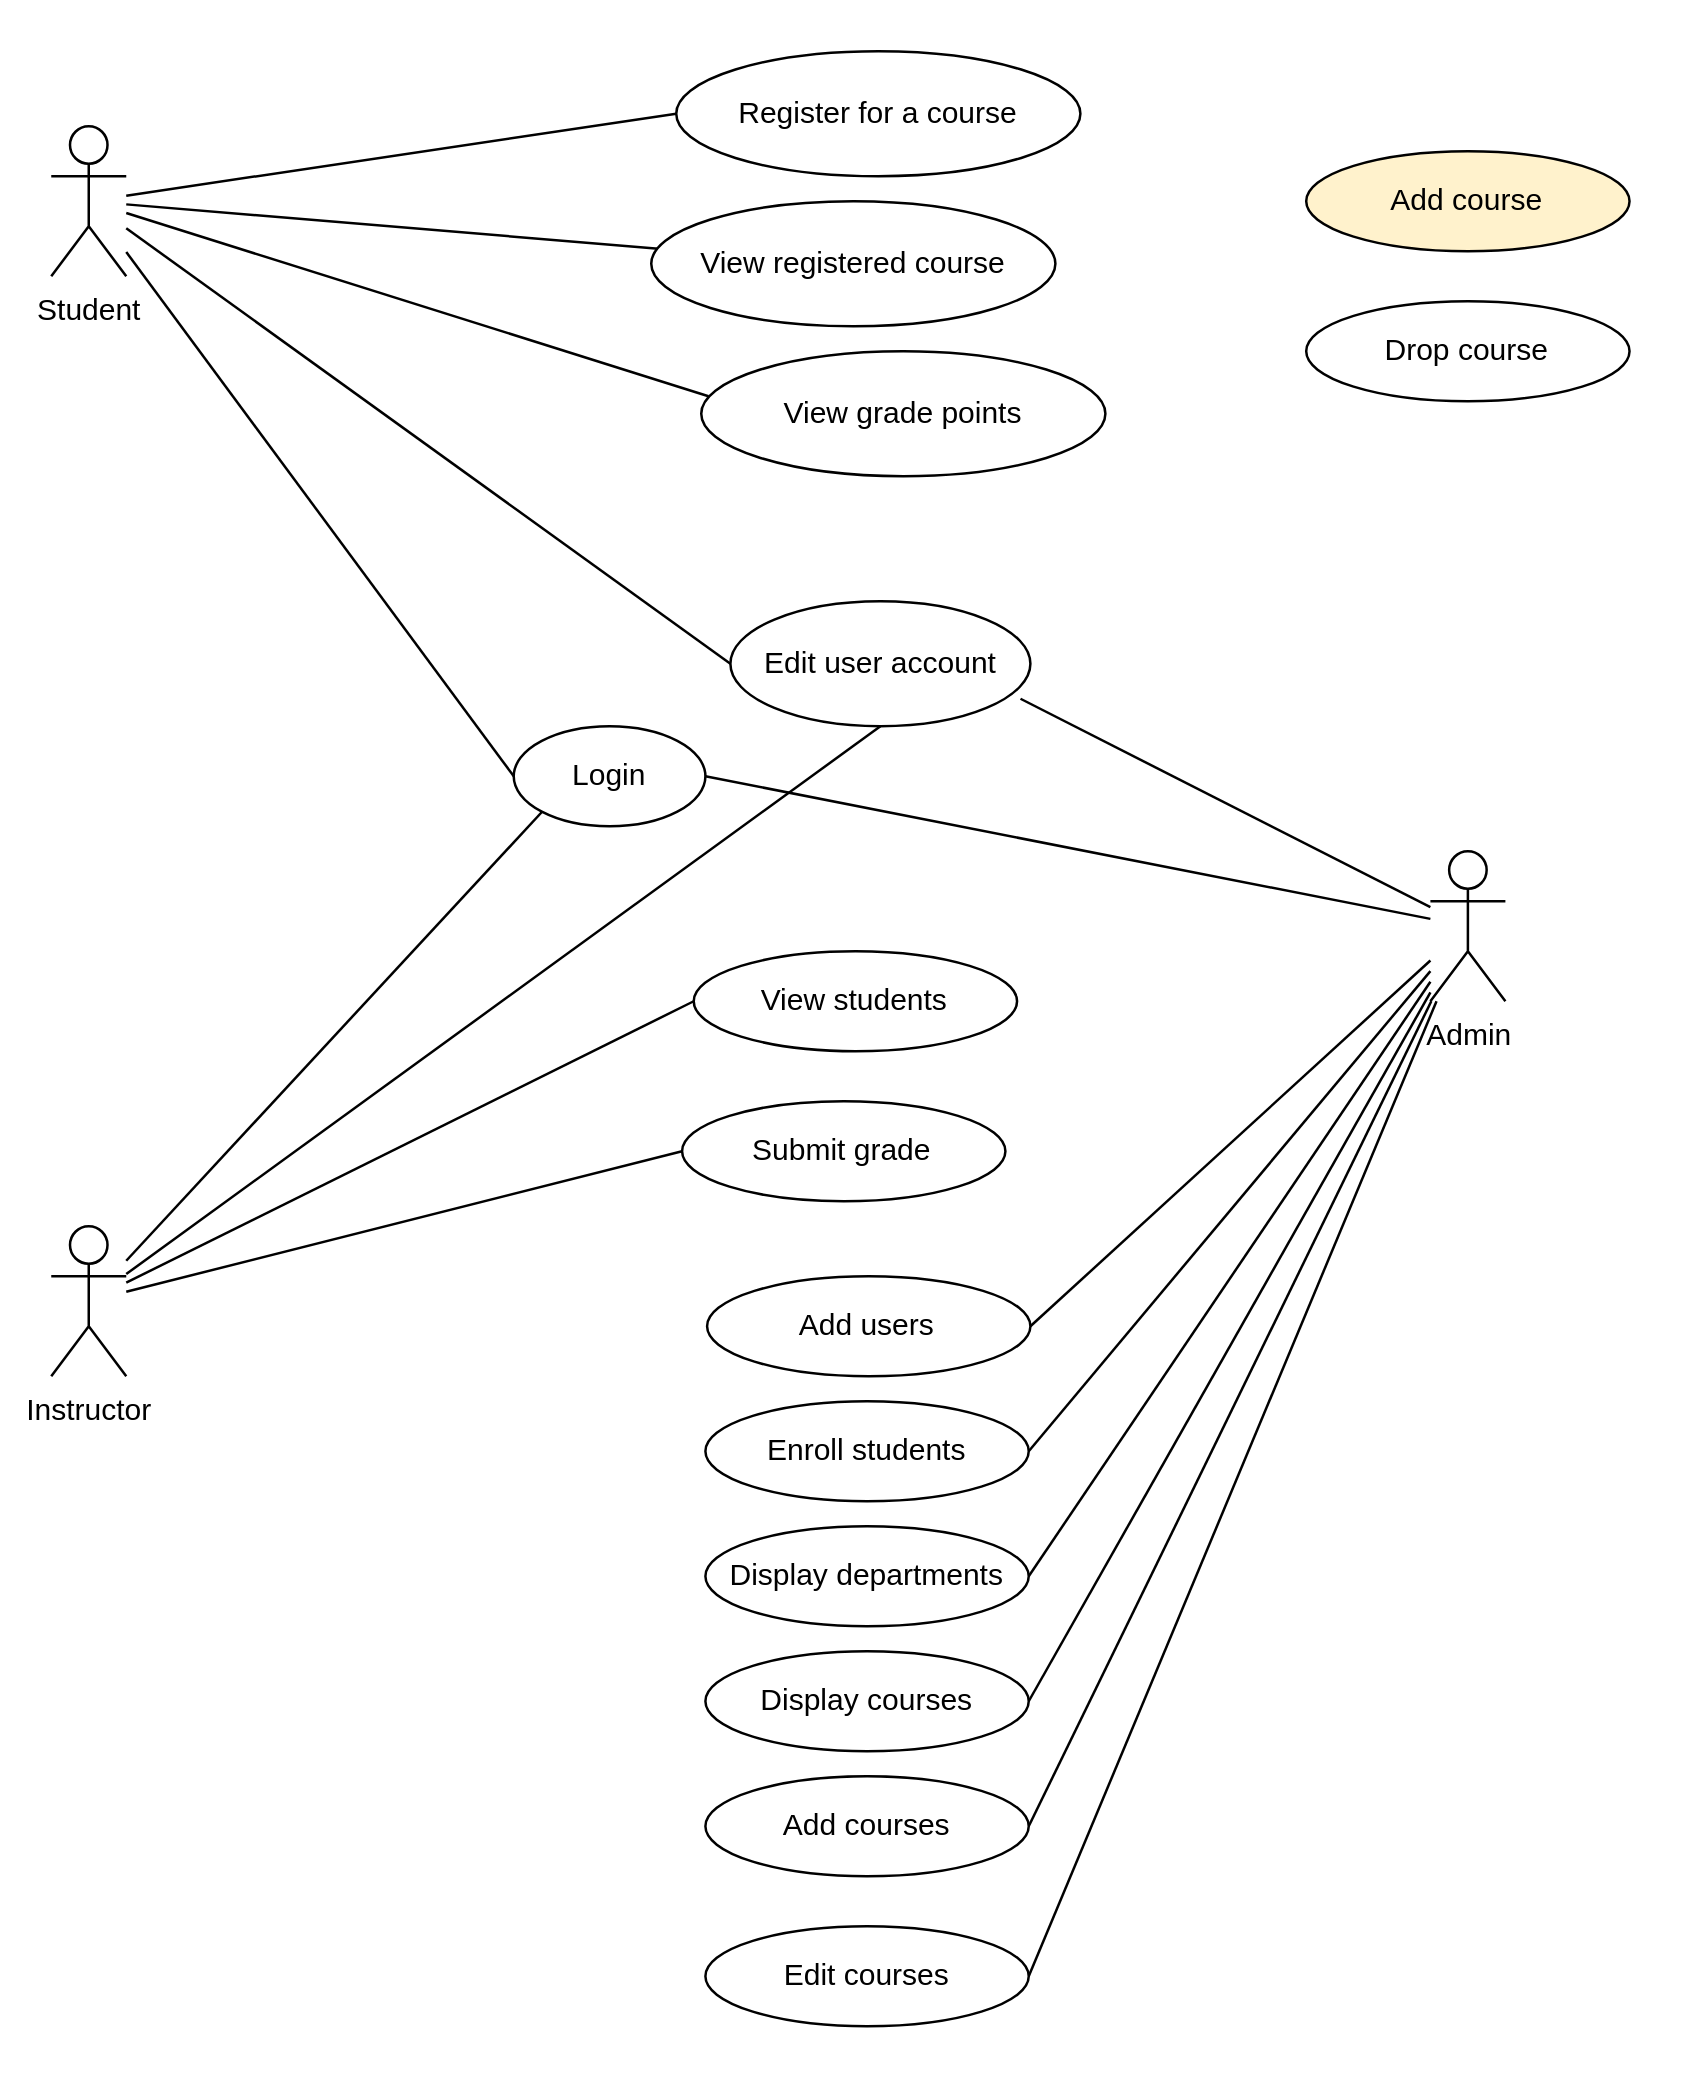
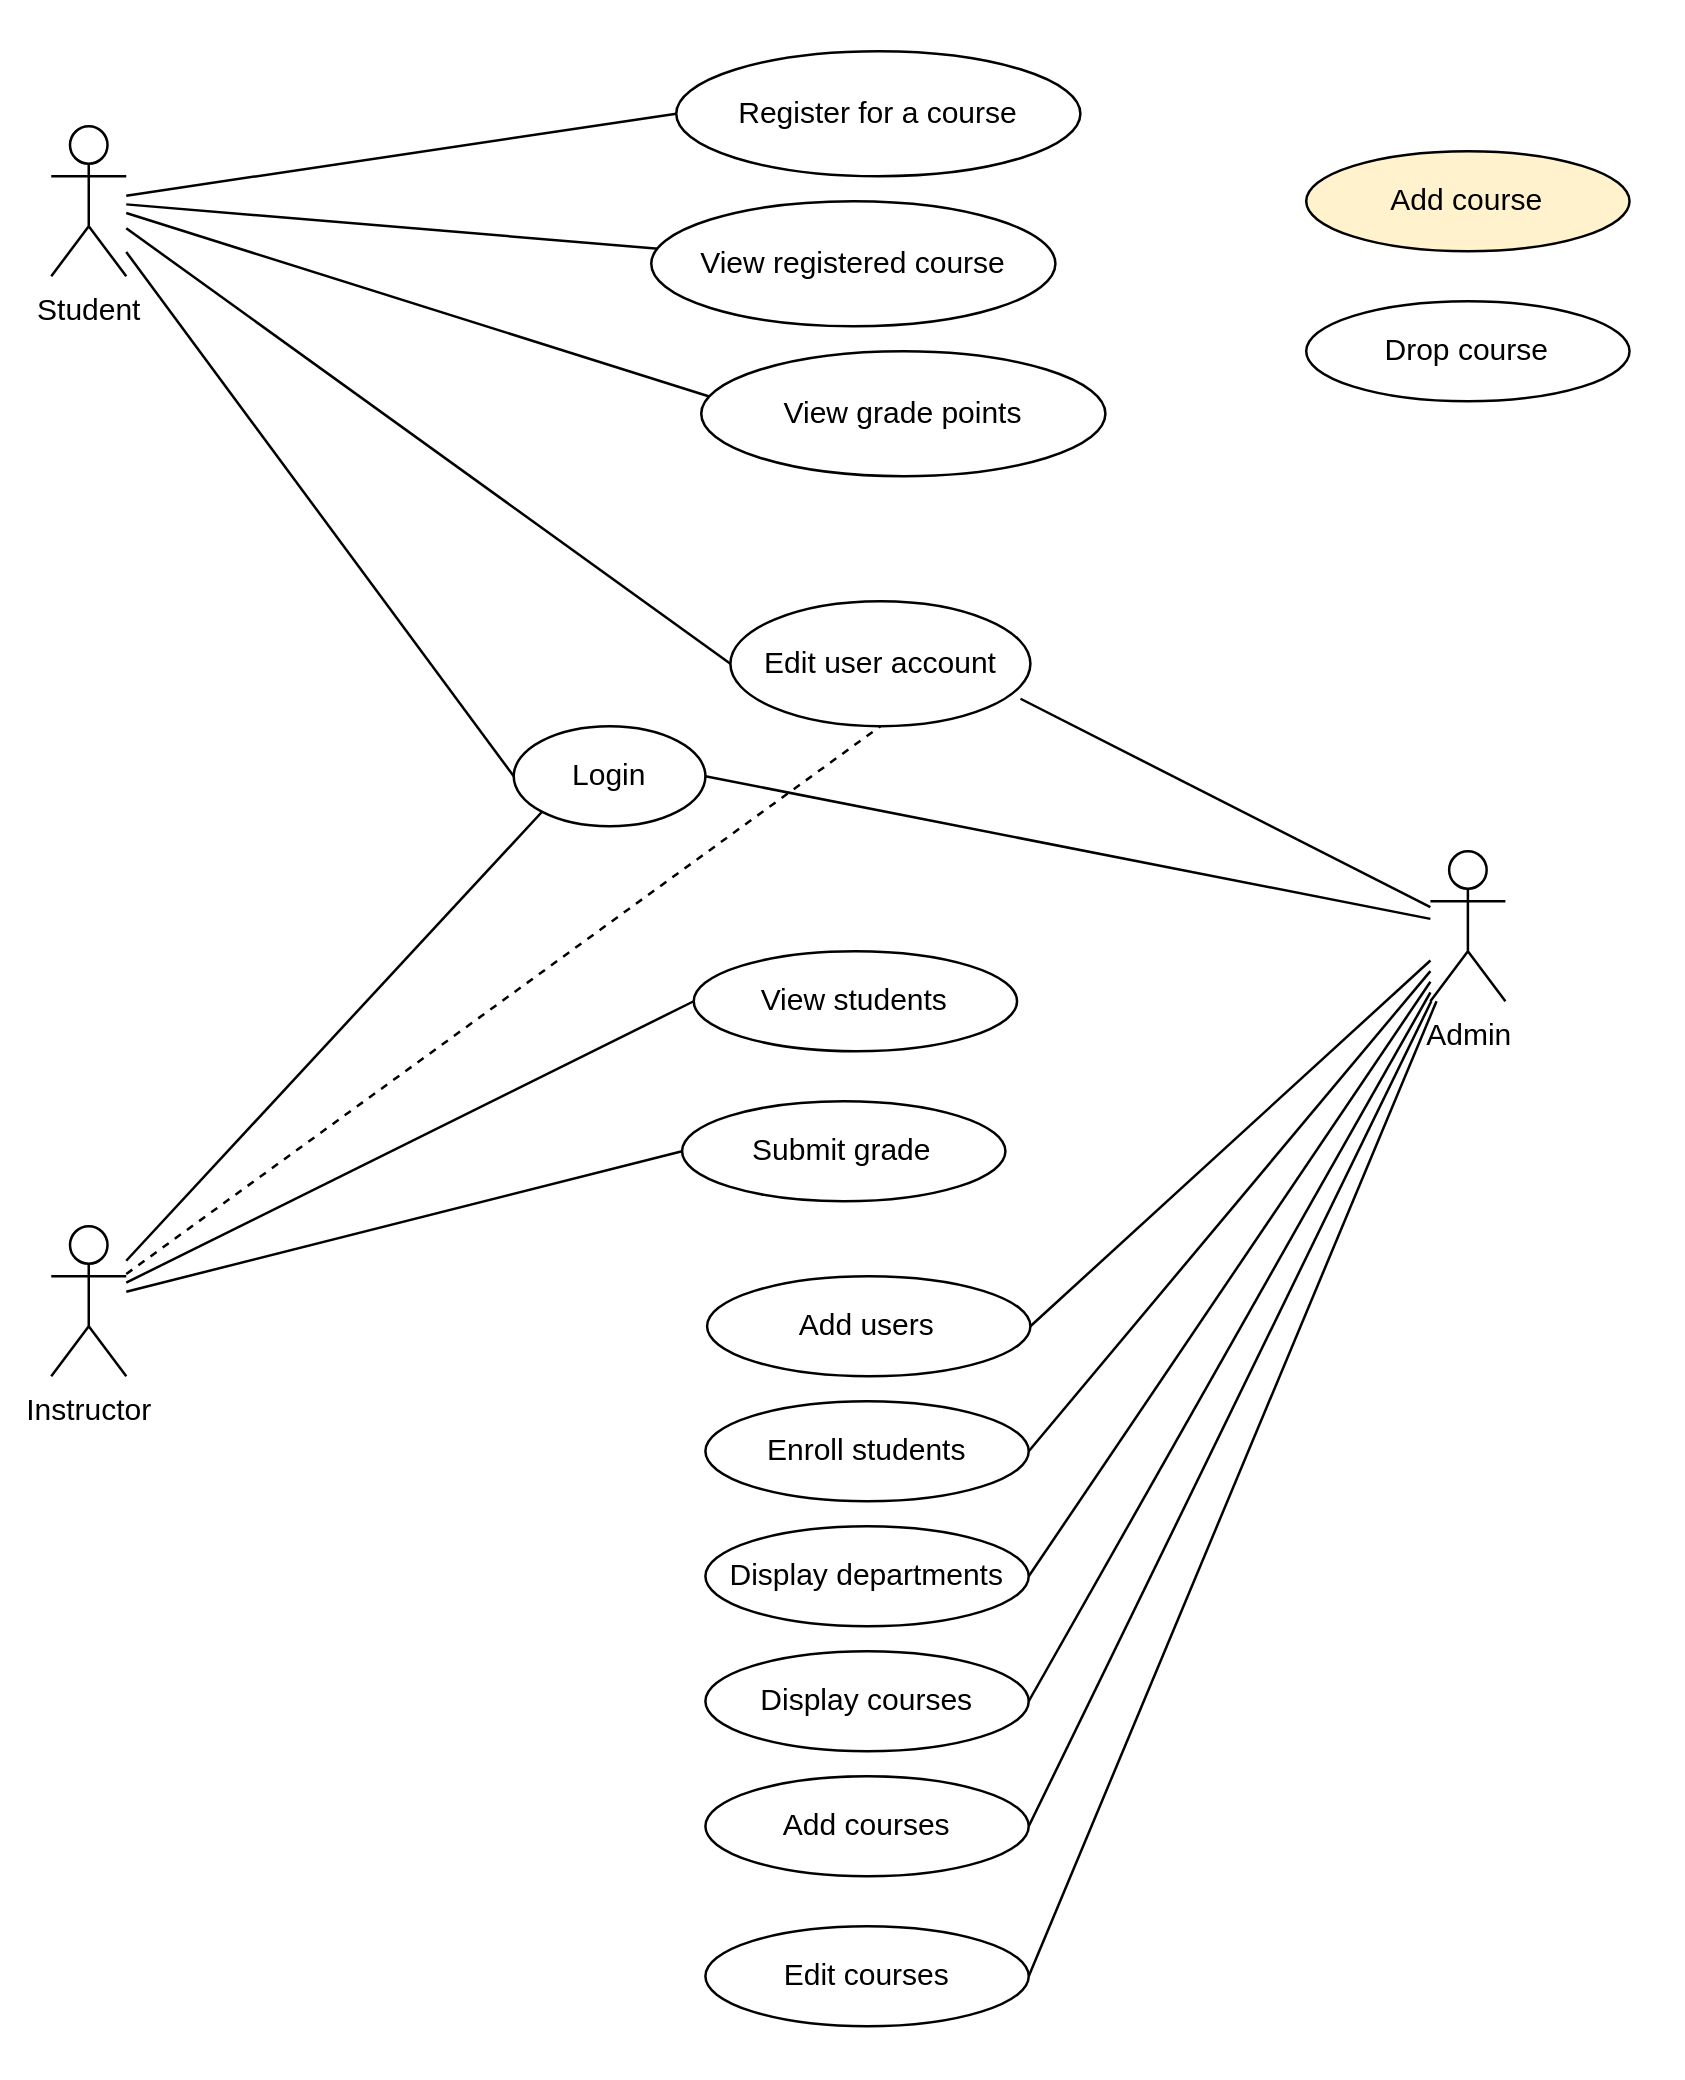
- <mxCell id="18" style="edgeStyle=none;rounded=0;orthogonalLoop=1;jettySize=auto;html=1;entryX=0.5;entryY=1;entryDx=0;entryDy=0;endArrow=none;endFill=0;" edge="1" parent="1" source="21" target="23"><mxGeometry relative="1" as="geometry" /></mxCell>
+ <mxCell id="18" style="edgeStyle=none;rounded=0;orthogonalLoop=1;jettySize=auto;html=1;entryX=0.5;entryY=1;entryDx=0;entryDy=0;endArrow=none;endFill=0;dashed=1;" edge="1" parent="1" source="21" target="23"><mxGeometry relative="1" as="geometry" /></mxCell>
